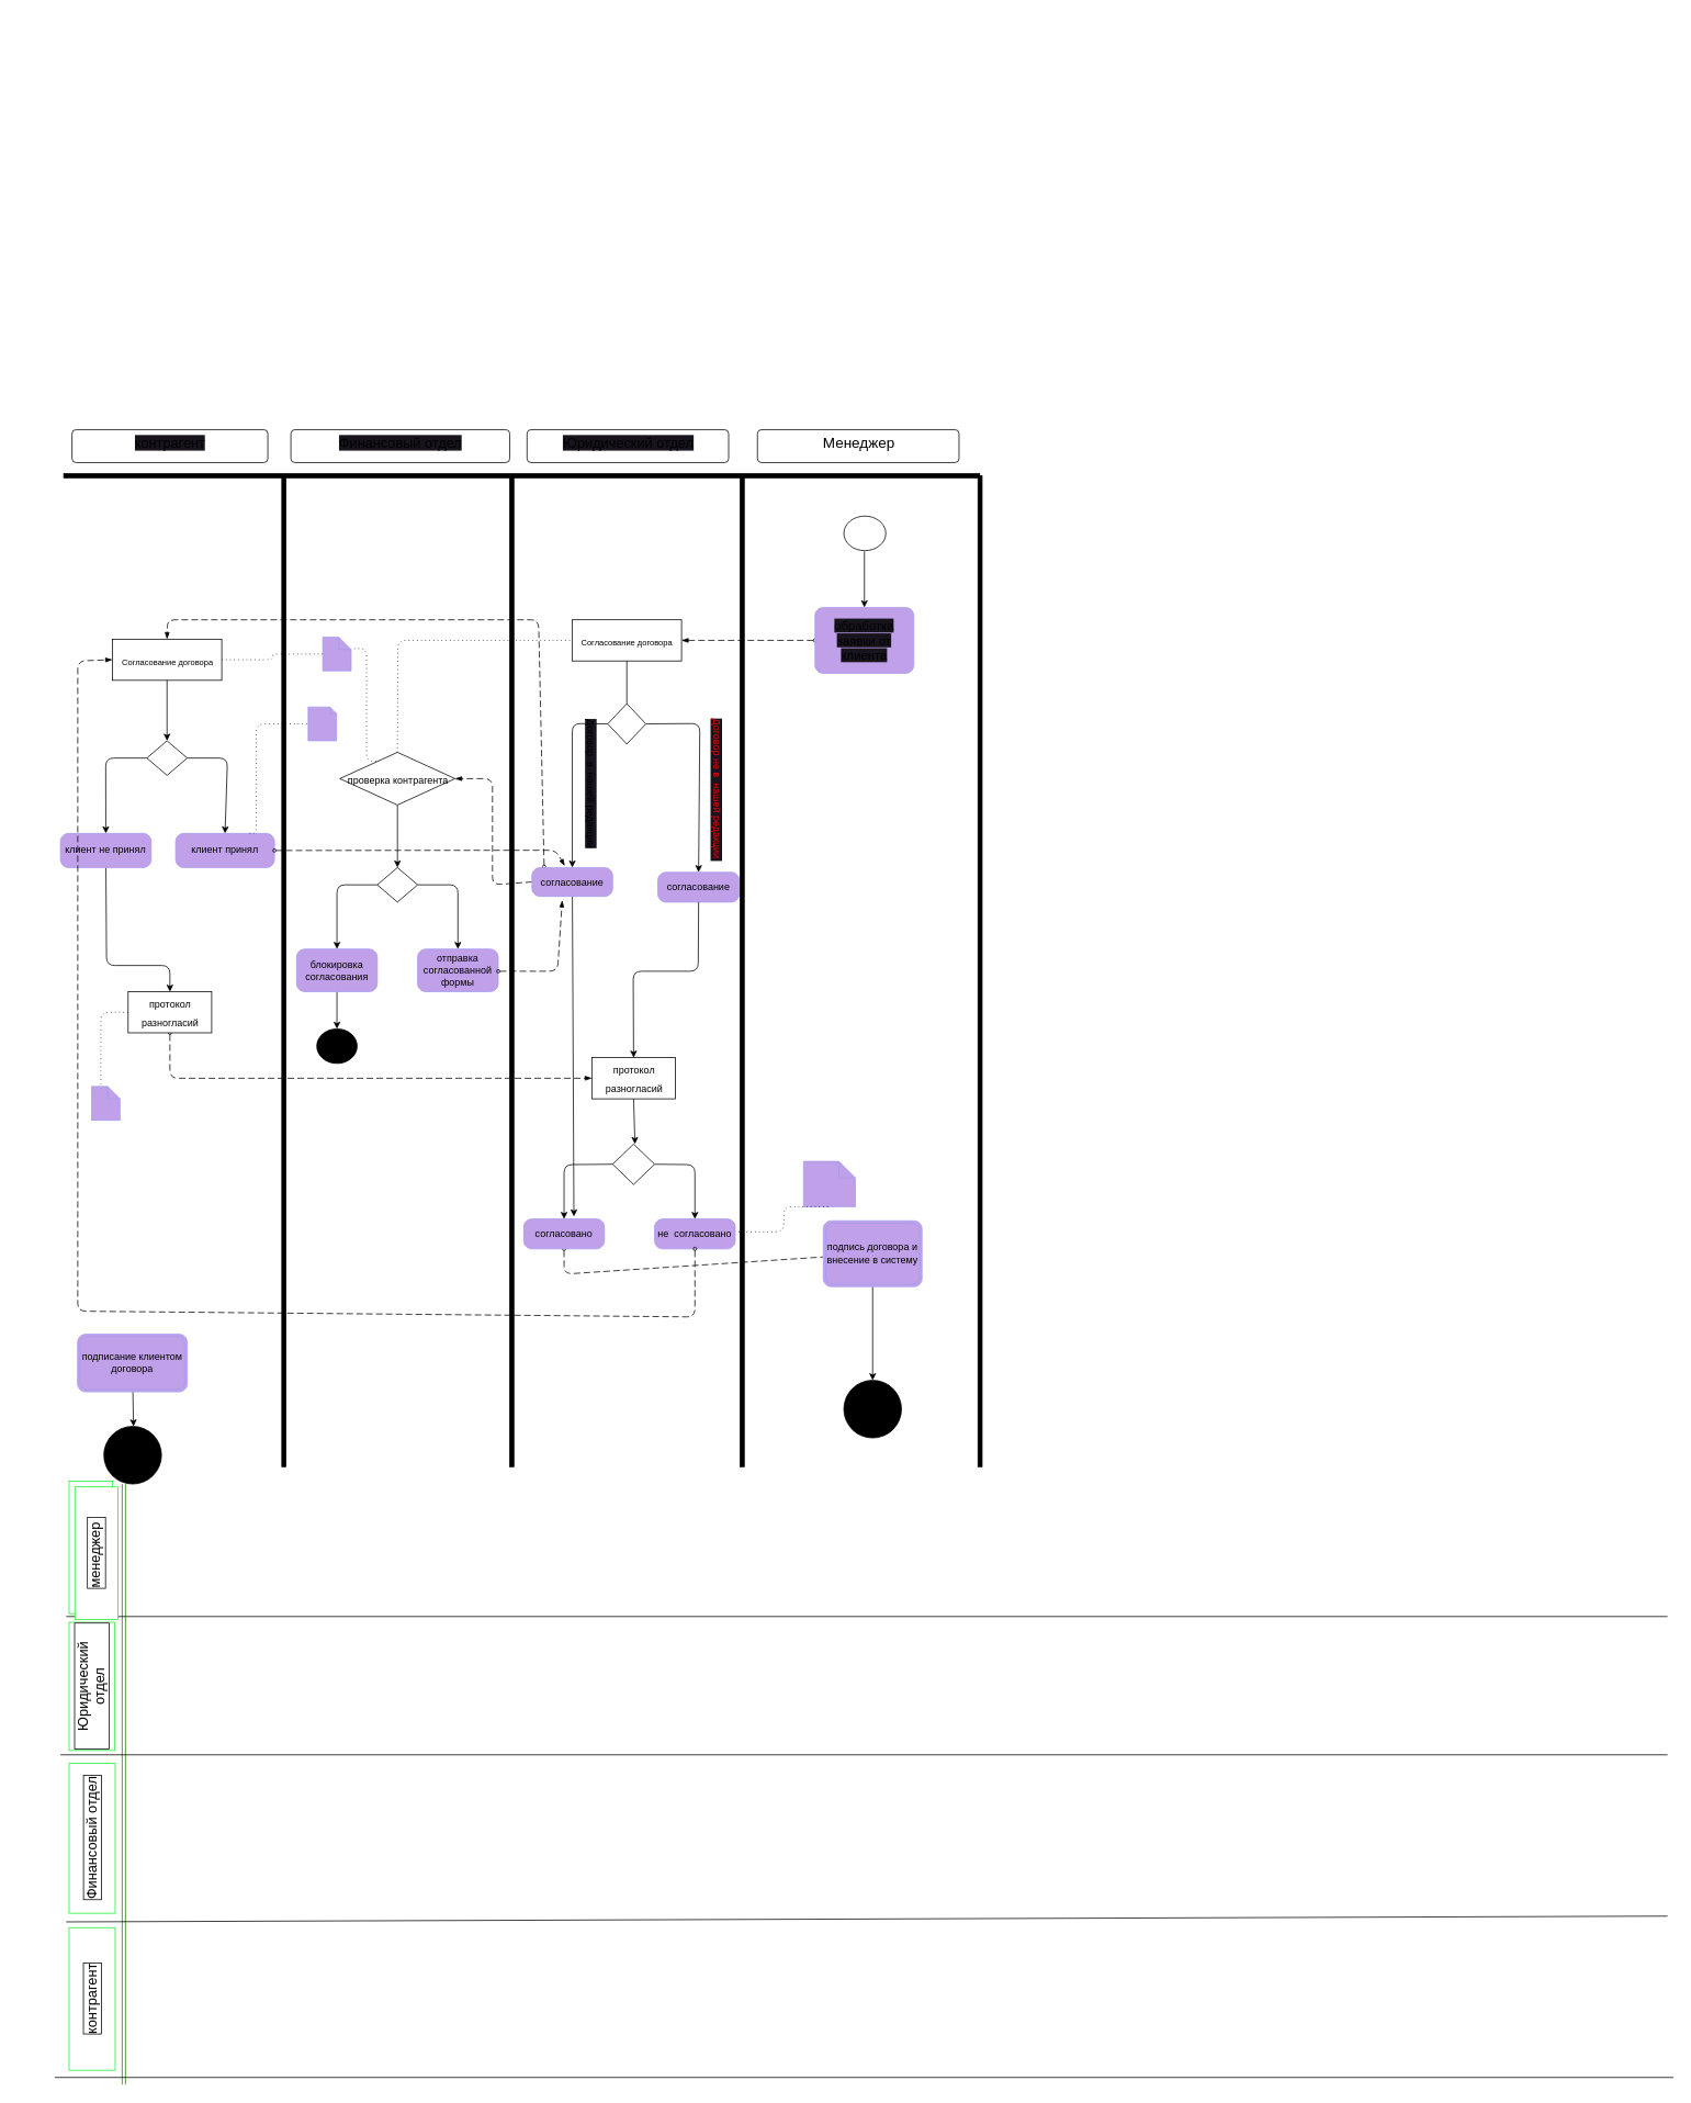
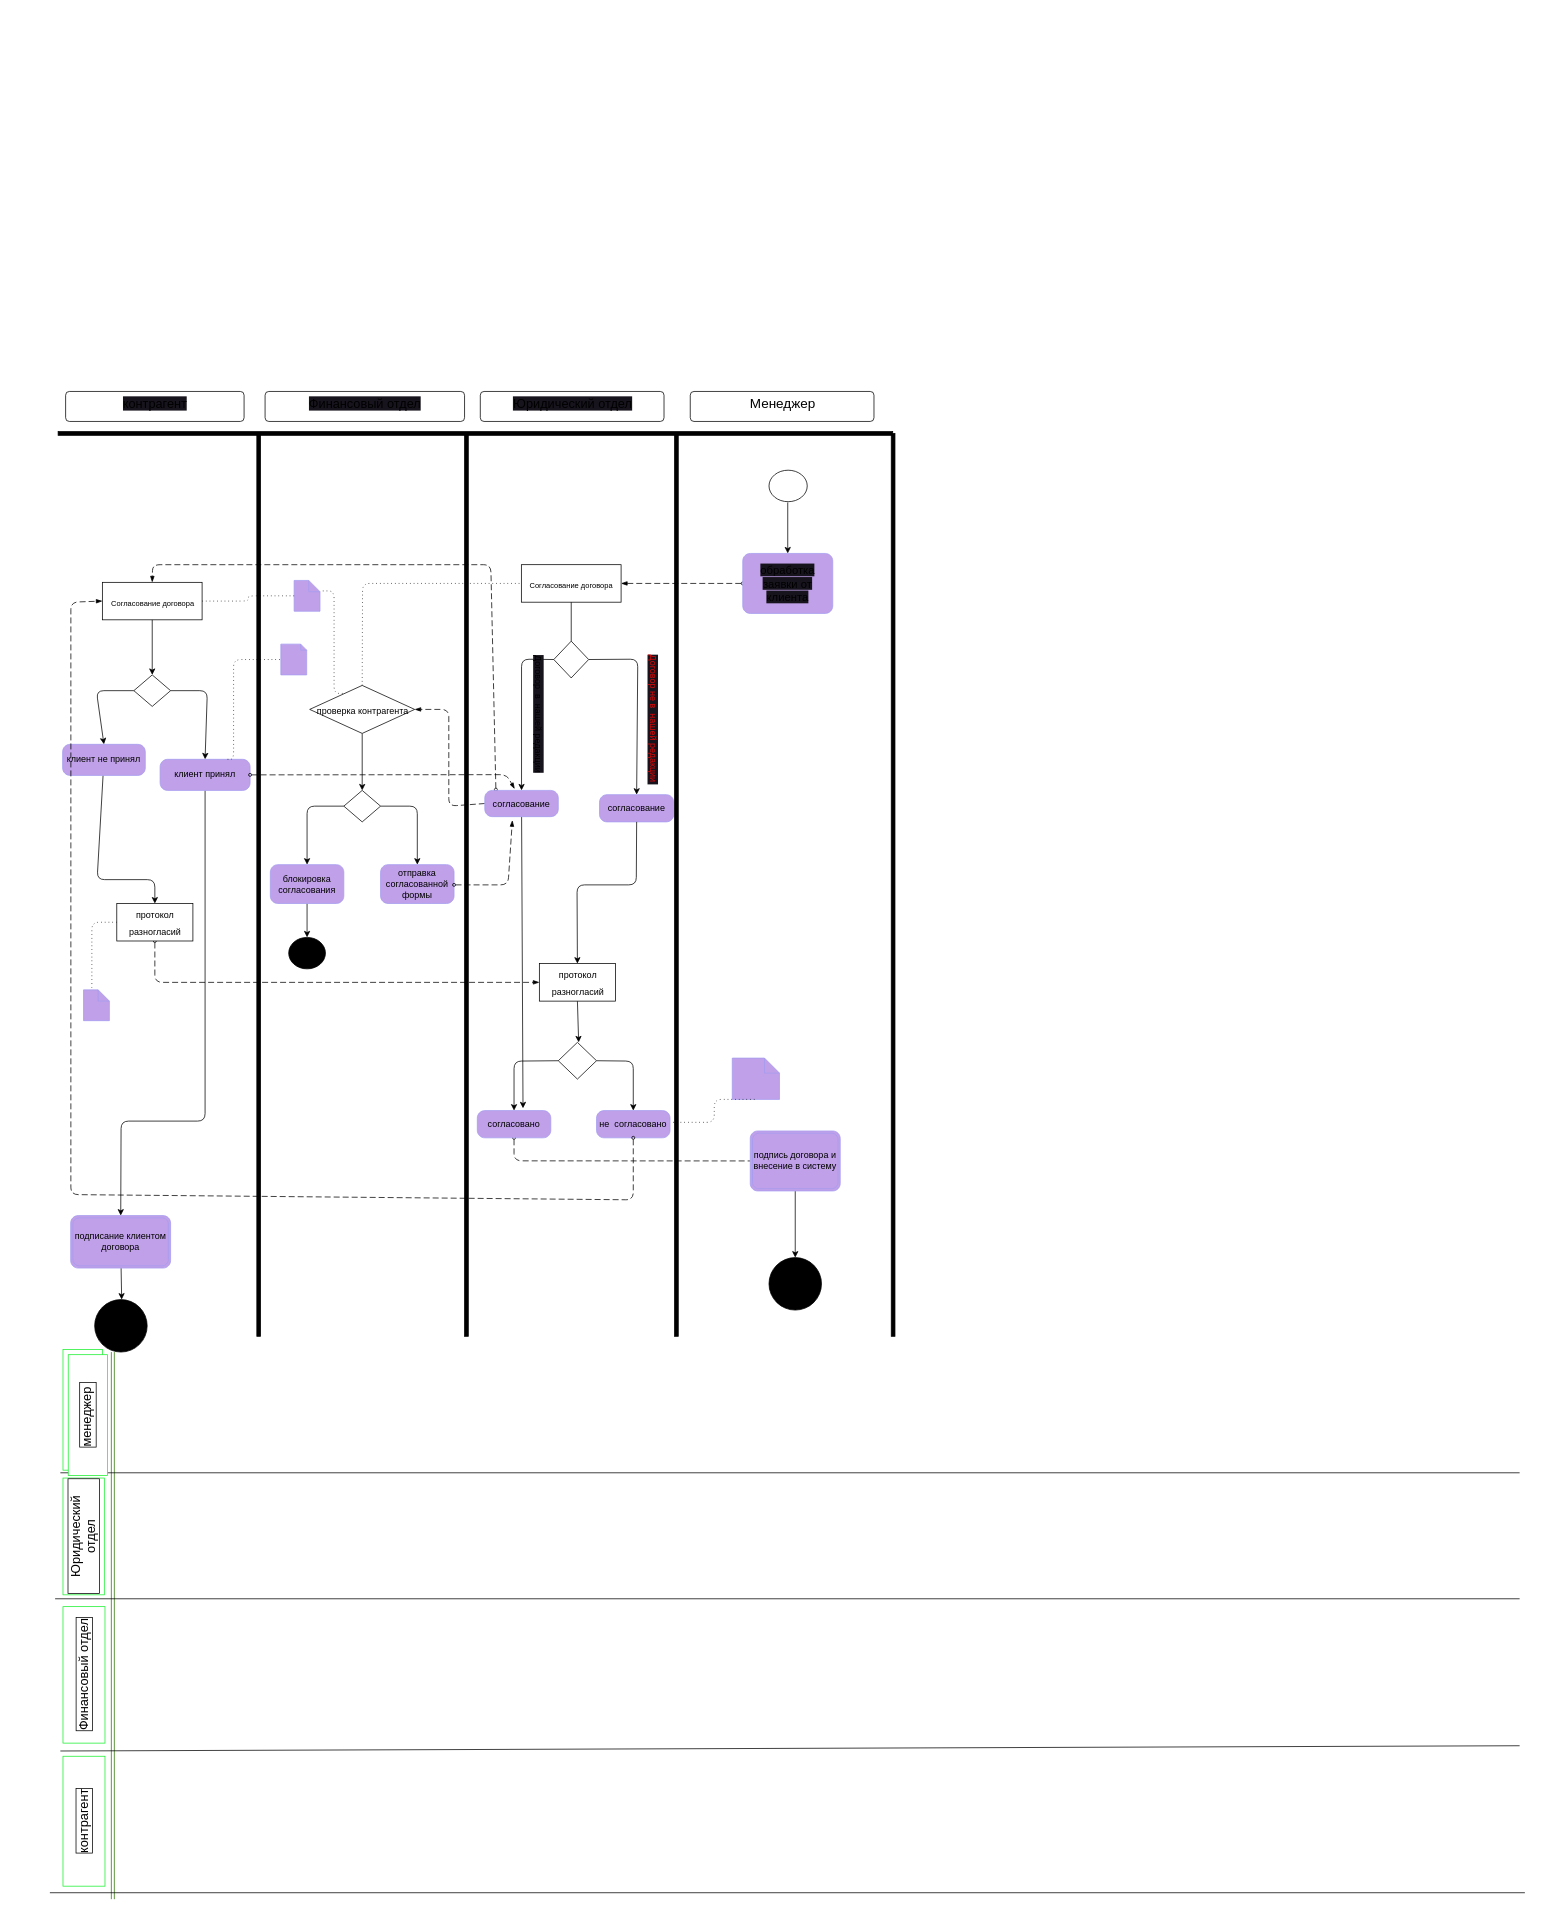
- <mxCell id="30" value="клиент не принял" style="points=[[0.25,0,0],[0.5,0,0],[0.75,0,0],[1,0.25,0],[1,0.5,0],[1,0.75,0],[0.75,1,0],[0.5,1,0],[0.25,1,0],[0,0.75,0],[0,0.5,0],[0,0.25,0]];shape=mxgraph.bpmn.task;whiteSpace=wrap;rectStyle=rounded;size=10;html=1;taskMarker=abstract;strokeColor=#A49CF0;fontSize=12;fillColor=#C0A0E8;" parent="1" vertex="1"><mxGeometry x="73" y="1011.56" width="110.25" height="41.44" as="geometry" /></mxCell>
+ <mxCell id="30" value="клиент не принял" style="points=[[0.25,0,0],[0.5,0,0],[0.75,0,0],[1,0.25,0],[1,0.5,0],[1,0.75,0],[0.75,1,0],[0.5,1,0],[0.25,1,0],[0,0.75,0],[0,0.5,0],[0,0.25,0]];shape=mxgraph.bpmn.task;whiteSpace=wrap;rectStyle=rounded;size=10;html=1;taskMarker=abstract;strokeColor=#A49CF0;fontSize=12;fillColor=#C0A0E8;" parent="1" vertex="1"><mxGeometry x="83" y="991.56" width="110.25" height="41.44" as="geometry" /></mxCell>
- <mxCell id="70" value="подпись договора и внесение в систему" style="points=[[0.25,0,0],[0.5,0,0],[0.75,0,0],[1,0.25,0],[1,0.5,0],[1,0.75,0],[0.75,1,0],[0.5,1,0],[0.25,1,0],[0,0.75,0],[0,0.5,0],[0,0.25,0]];shape=mxgraph.bpmn.task;whiteSpace=wrap;rectStyle=rounded;size=10;html=1;taskMarker=abstract;bpmnShapeType=transaction;strokeColor=#A49CF0;fontSize=12;fillColor=#C0A0E8;" parent="1" vertex="1"><mxGeometry x="1000" y="1482.16" width="120" height="80" as="geometry" /></mxCell>
+ <mxCell id="70" value="подпись договора и внесение в систему" style="points=[[0.25,0,0],[0.5,0,0],[0.75,0,0],[1,0.25,0],[1,0.5,0],[1,0.75,0],[0.75,1,0],[0.5,1,0],[0.25,1,0],[0,0.75,0],[0,0.5,0],[0,0.25,0]];shape=mxgraph.bpmn.task;whiteSpace=wrap;rectStyle=rounded;size=10;html=1;taskMarker=abstract;bpmnShapeType=transaction;strokeColor=#A49CF0;fontSize=12;fillColor=#C0A0E8;" parent="1" vertex="1"><mxGeometry x="1000" y="1507.16" width="120" height="80" as="geometry" /></mxCell>
+ <mxCell id="27" style="edgeStyle=none;html=1;fontSize=12;" parent="1" source="28" target="53" edge="1"><mxGeometry relative="1" as="geometry"><mxPoint x="1319" y="2355" as="targetPoint" /><Array as="points"><mxPoint x="273" y="1494" /><mxPoint x="161" y="1494" /></Array></mxGeometry></mxCell>
